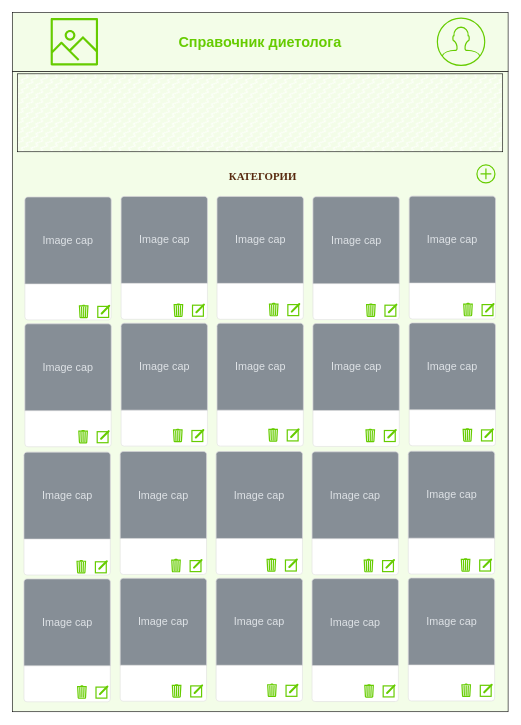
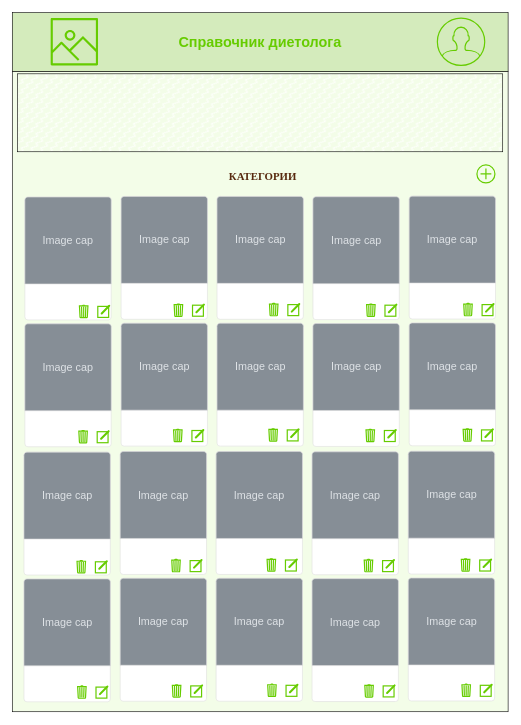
- <mxCell id="3" value="&lt;h1&gt;&lt;font color=&quot;#66cc00&quot;&gt;Справочник диетолога&lt;/font&gt;&lt;/h1&gt;" style="rounded=0;whiteSpace=wrap;html=1;fillColor=#f3fde8;" parent="1" vertex="1"><mxGeometry width="827" height="98" as="geometry" x="20" y="20" /></mxCell>
+ <mxCell id="3" value="&lt;h1&gt;&lt;font color=&quot;#66cc00&quot;&gt;Справочник диетолога&lt;/font&gt;&lt;/h1&gt;" style="rounded=0;whiteSpace=wrap;html=1;fillColor=#D4EBBC;" parent="1" vertex="1"><mxGeometry width="827" height="98" as="geometry" x="20" y="20" /></mxCell>
